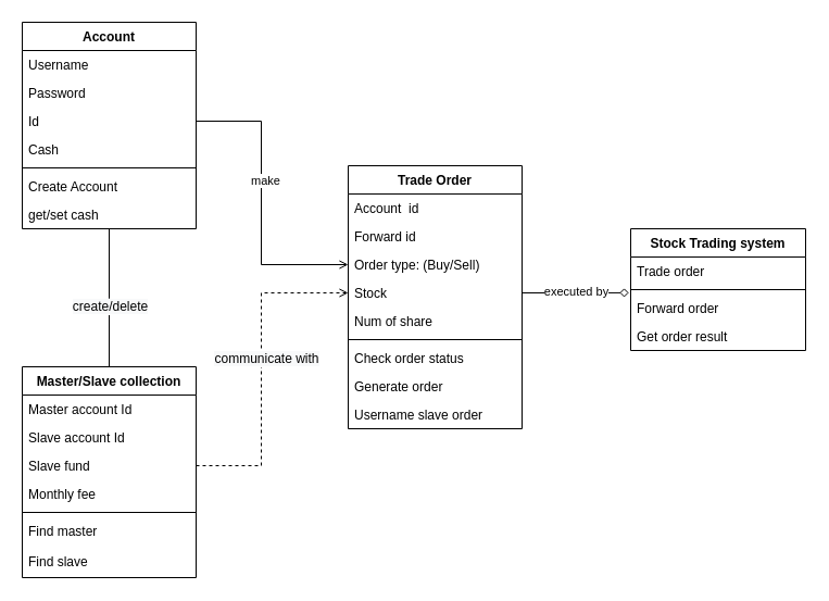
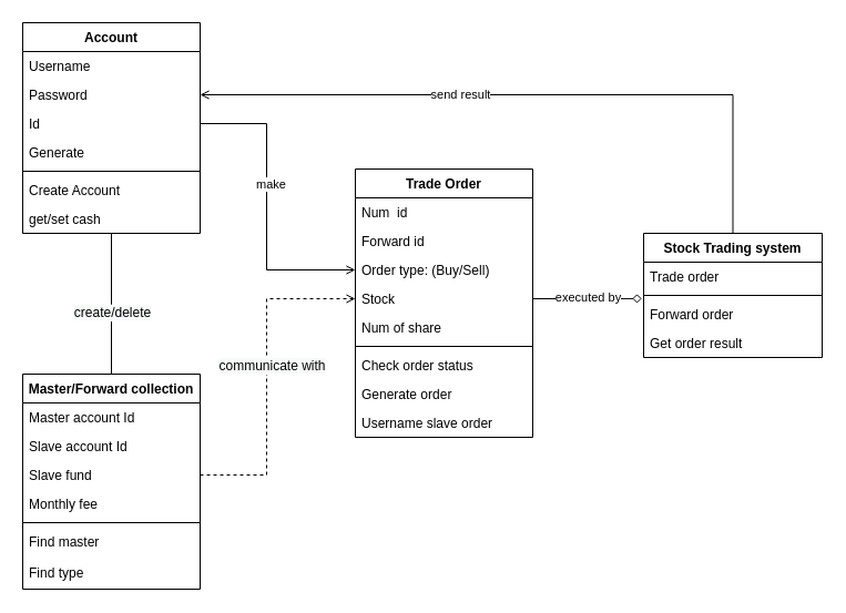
+ <mxCell id="36" style="edgeStyle=orthogonalEdgeStyle;rounded=0;orthogonalLoop=1;jettySize=auto;html=1;entryX=1;entryY=0.5;entryDx=0;entryDy=0;endArrow=open;endFill=0;endSize=6;exitX=0.5;exitY=0;exitDx=0;exitDy=0;" edge="1" parent="1" source="38" target="4"><mxGeometry relative="1" as="geometry"><mxPoint x="400" y="130" as="sourcePoint" /></mxGeometry></mxCell>
+ <mxCell id="37" value="send result" style="edgeLabel;html=1;align=center;verticalAlign=middle;resizable=0;points=[];" connectable="0" vertex="1" parent="36"><mxGeometry x="0.224" y="-1" relative="1" as="geometry"><mxPoint as="offset" /></mxGeometry></mxCell>
- <mxCell id="6" value="Cash" style="text;align=left;verticalAlign=top;spacingLeft=4;spacingRight=4;overflow=hidden;rotatable=0;points=[[0,0.5],[1,0.5]];portConstraint=eastwest;rounded=0;shadow=0;html=0;" vertex="1" parent="2"><mxGeometry y="104" width="160" height="26" as="geometry" /></mxCell>
+ <mxCell id="6" value="Generate" style="text;align=left;verticalAlign=top;spacingLeft=4;spacingRight=4;overflow=hidden;rotatable=0;points=[[0,0.5],[1,0.5]];portConstraint=eastwest;rounded=0;shadow=0;html=0;" vertex="1" parent="2"><mxGeometry y="104" width="160" height="26" as="geometry" /></mxCell>
- <mxCell id="25" value="Account  id" style="text;strokeColor=none;fillColor=none;align=left;verticalAlign=top;spacingLeft=4;spacingRight=4;overflow=hidden;rotatable=0;points=[[0,0.5],[1,0.5]];portConstraint=eastwest;" vertex="1" parent="24"><mxGeometry y="26" width="160" height="26" as="geometry" /></mxCell>
+ <mxCell id="25" value="Num  id" style="text;strokeColor=none;fillColor=none;align=left;verticalAlign=top;spacingLeft=4;spacingRight=4;overflow=hidden;rotatable=0;points=[[0,0.5],[1,0.5]];portConstraint=eastwest;" vertex="1" parent="24"><mxGeometry y="26" width="160" height="26" as="geometry" /></mxCell>
- <mxCell id="10" value="Master/Slave collection" style="swimlane;fontStyle=1;align=center;verticalAlign=top;childLayout=stackLayout;horizontal=1;startSize=26;horizontalStack=0;resizeParent=1;resizeLast=0;collapsible=1;marginBottom=0;rounded=0;shadow=0;strokeWidth=1;" vertex="1" parent="1"><mxGeometry x="20" y="337" width="160" height="194" as="geometry"><mxRectangle x="550" y="140" width="160" height="26" as="alternateBounds" /></mxGeometry></mxCell>
+ <mxCell id="10" value="Master/Forward collection" style="swimlane;fontStyle=1;align=center;verticalAlign=top;childLayout=stackLayout;horizontal=1;startSize=26;horizontalStack=0;resizeParent=1;resizeLast=0;collapsible=1;marginBottom=0;rounded=0;shadow=0;strokeWidth=1;" vertex="1" parent="1"><mxGeometry x="20" y="337" width="160" height="194" as="geometry"><mxRectangle x="550" y="140" width="160" height="26" as="alternateBounds" /></mxGeometry></mxCell>
- <mxCell id="17" value="Find slave" style="text;align=left;verticalAlign=top;spacingLeft=4;spacingRight=4;overflow=hidden;rotatable=0;points=[[0,0.5],[1,0.5]];portConstraint=eastwest;" vertex="1" parent="10"><mxGeometry y="166" width="160" height="28" as="geometry" /></mxCell>
+ <mxCell id="17" value="Find type" style="text;align=left;verticalAlign=top;spacingLeft=4;spacingRight=4;overflow=hidden;rotatable=0;points=[[0,0.5],[1,0.5]];portConstraint=eastwest;" vertex="1" parent="10"><mxGeometry y="166" width="160" height="28" as="geometry" /></mxCell>
